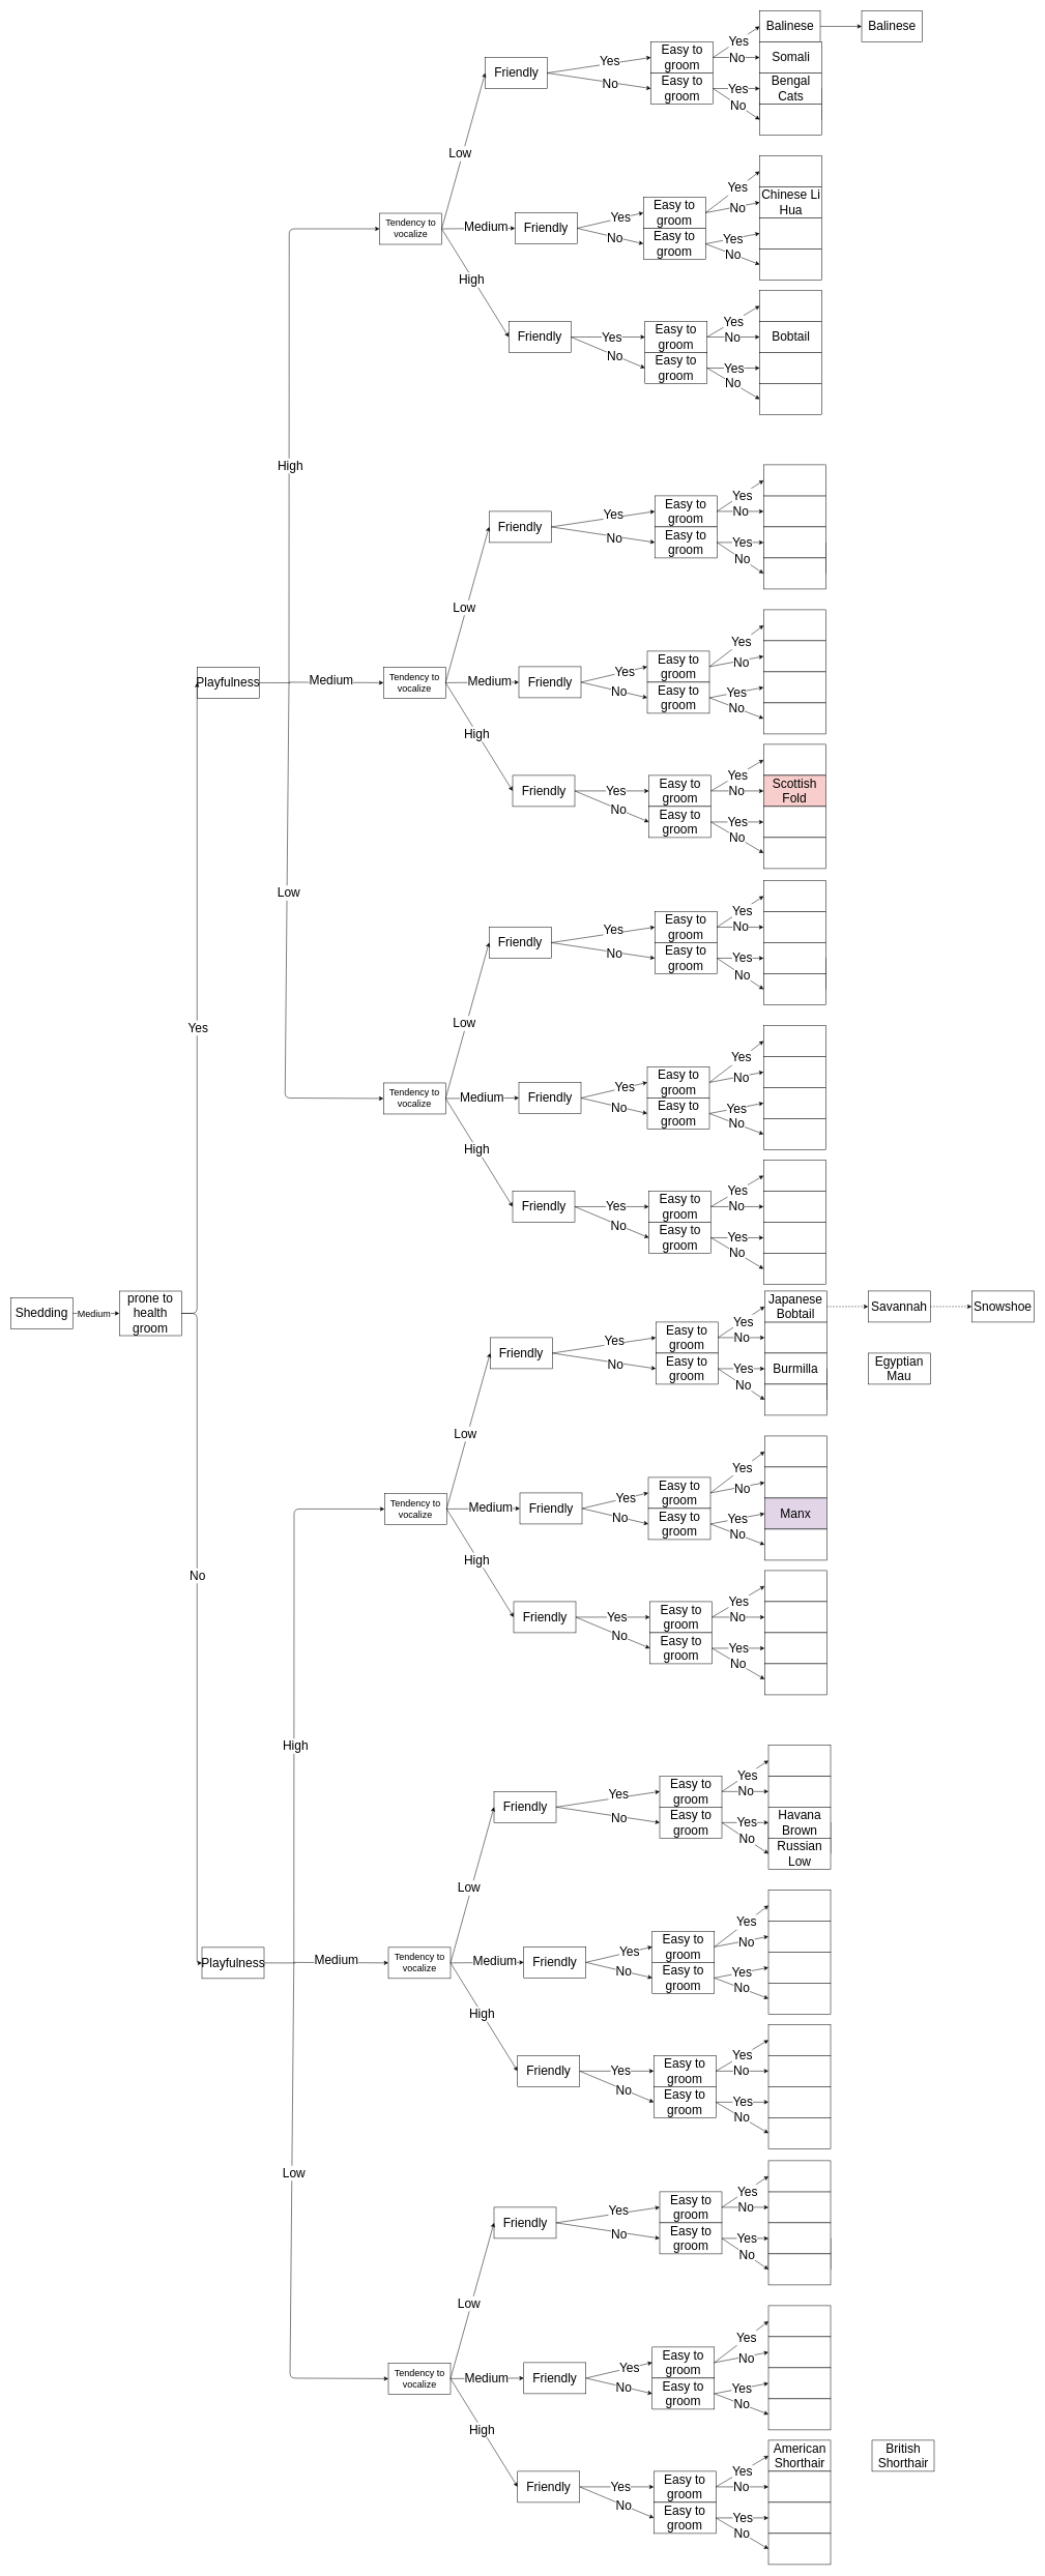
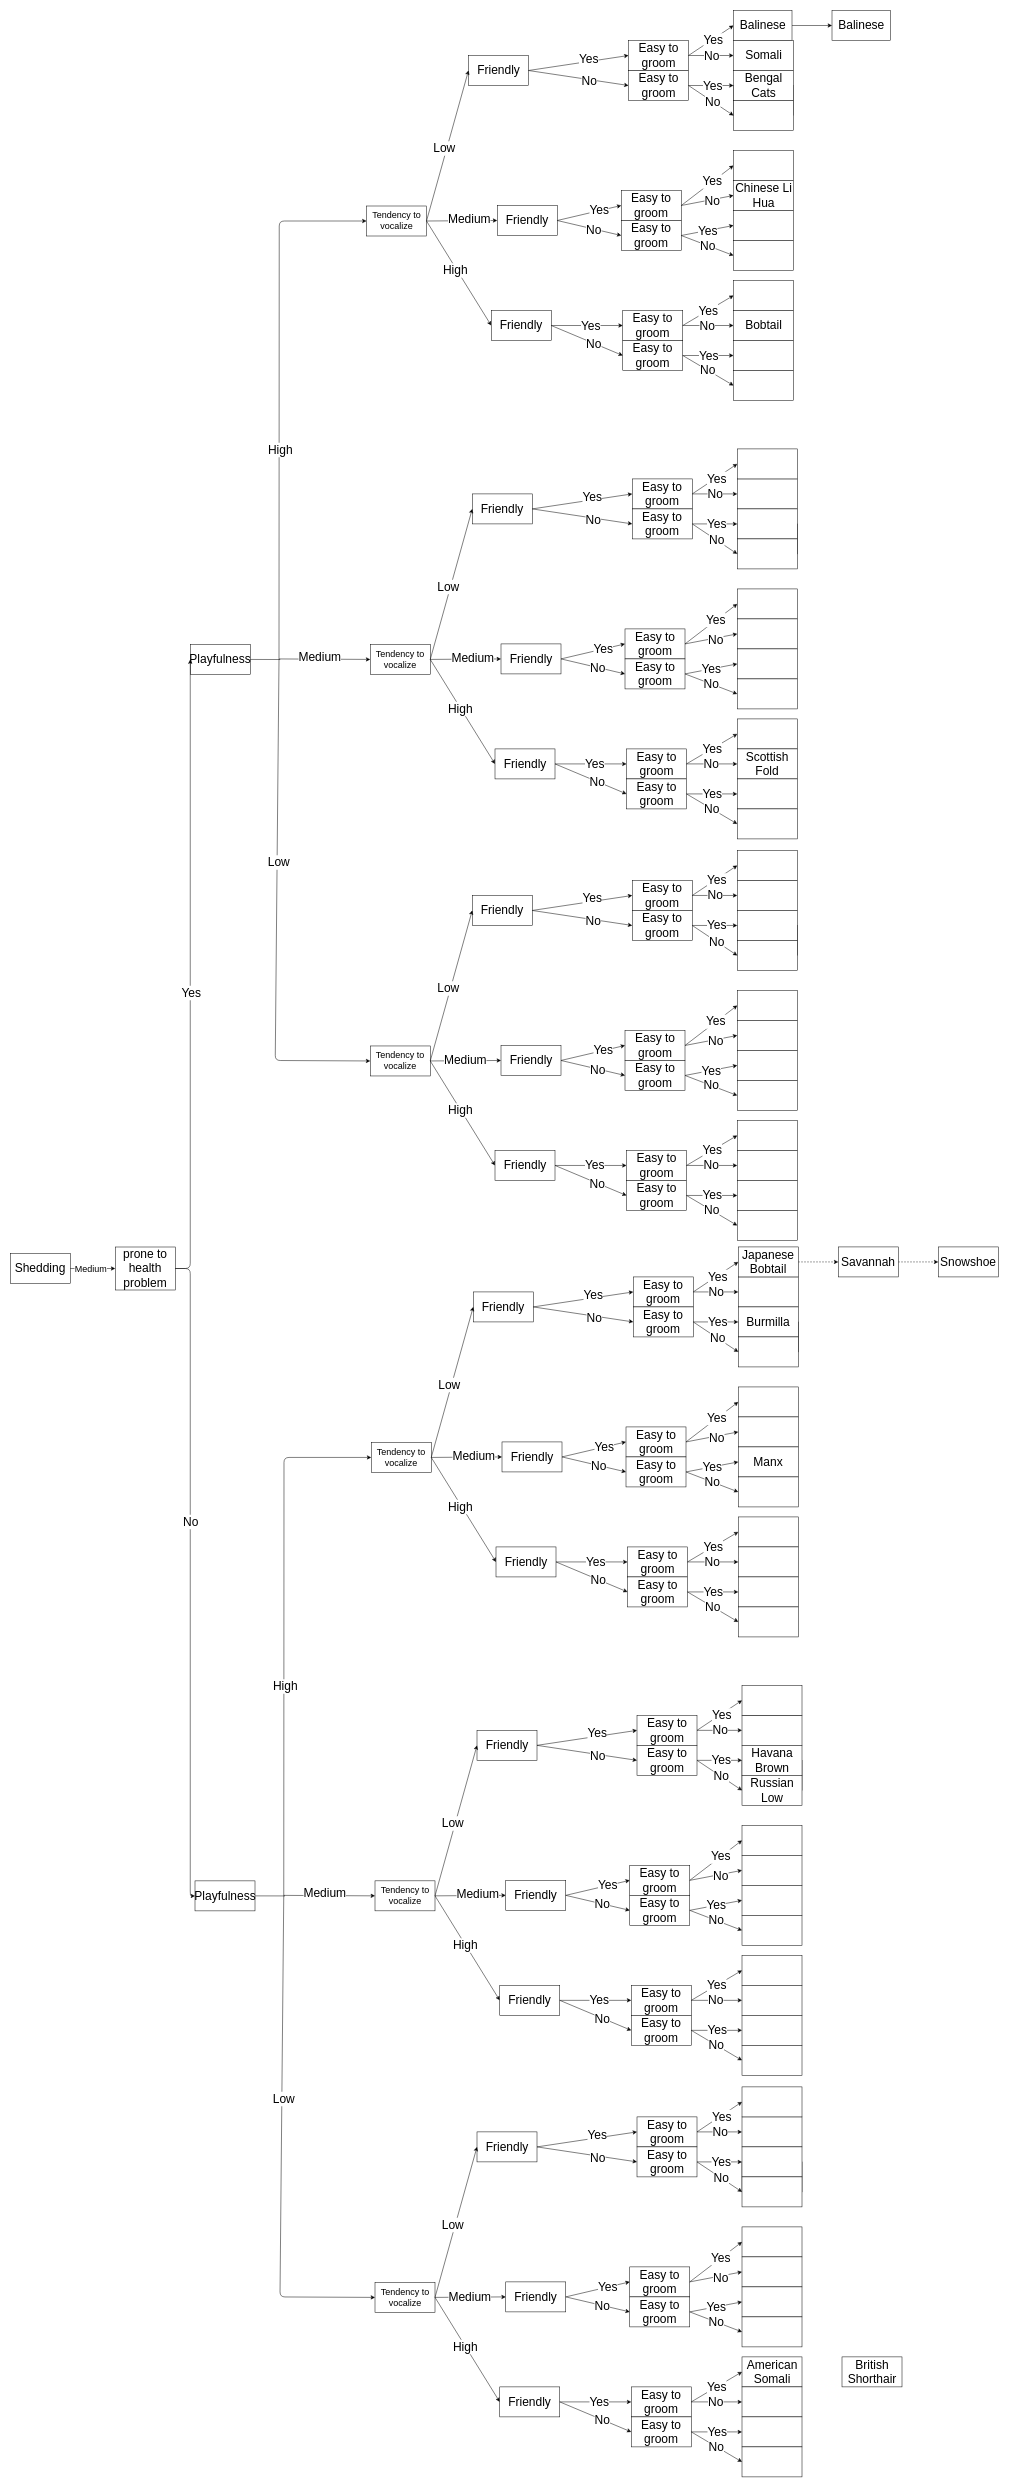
- <mxCell id="139" value="&lt;font style=&quot;font-size: 24px&quot;&gt;Scottish Fold&lt;/font&gt;" style="rounded=0;whiteSpace=wrap;html=1;fillColor=#f8cecc;" parent="1" vertex="1"><mxGeometry x="1474" y="1496.833" width="120" height="60" as="geometry" /></mxCell>
+ <mxCell id="139" value="&lt;font style=&quot;font-size: 24px&quot;&gt;Scottish Fold&lt;/font&gt;" style="rounded=0;whiteSpace=wrap;html=1;" parent="1" vertex="1"><mxGeometry x="1474" y="1496.833" width="120" height="60" as="geometry" /></mxCell>
- <mxCell id="5" value="&lt;font style=&quot;font-size: 24px&quot;&gt;prone to health groom&lt;/font&gt;" style="rounded=0;whiteSpace=wrap;html=1;" parent="1" vertex="1"><mxGeometry x="230" y="2493" width="120" height="86" as="geometry" /></mxCell>
+ <mxCell id="5" value="&lt;font style=&quot;font-size: 24px&quot;&gt;prone to health problem&lt;/font&gt;" style="rounded=0;whiteSpace=wrap;html=1;" parent="1" vertex="1"><mxGeometry x="230" y="2493" width="120" height="86" as="geometry" /></mxCell>
- <mxCell id="257" value="&lt;font style=&quot;font-size: 24px&quot;&gt;Egyptian Mau&lt;/font&gt;" style="rounded=0;whiteSpace=wrap;html=1;" vertex="1" parent="1"><mxGeometry x="1676" y="2612.857" width="120" height="60" as="geometry" /></mxCell>
- <mxCell id="269" value="&lt;font style=&quot;font-size: 24px&quot;&gt;Manx&lt;/font&gt;" style="rounded=0;whiteSpace=wrap;html=1;fillColor=#e1d5e7;" parent="1" vertex="1"><mxGeometry x="1476" y="2892.857" width="120" height="60" as="geometry" /></mxCell>
+ <mxCell id="269" value="&lt;font style=&quot;font-size: 24px&quot;&gt;Manx&lt;/font&gt;" style="rounded=0;whiteSpace=wrap;html=1;" parent="1" vertex="1"><mxGeometry x="1476" y="2892.857" width="120" height="60" as="geometry" /></mxCell>
- <mxCell id="411" value="&lt;font style=&quot;font-size: 24px&quot;&gt;American Shorthair&lt;/font&gt;" style="rounded=0;whiteSpace=wrap;html=1;" parent="1" vertex="1"><mxGeometry x="1483.5" y="4712.791" width="120" height="60" as="geometry" /></mxCell>
+ <mxCell id="411" value="&lt;font style=&quot;font-size: 24px&quot;&gt;American Somali&lt;/font&gt;" style="rounded=0;whiteSpace=wrap;html=1;" parent="1" vertex="1"><mxGeometry x="1483.5" y="4712.791" width="120" height="60" as="geometry" /></mxCell>
